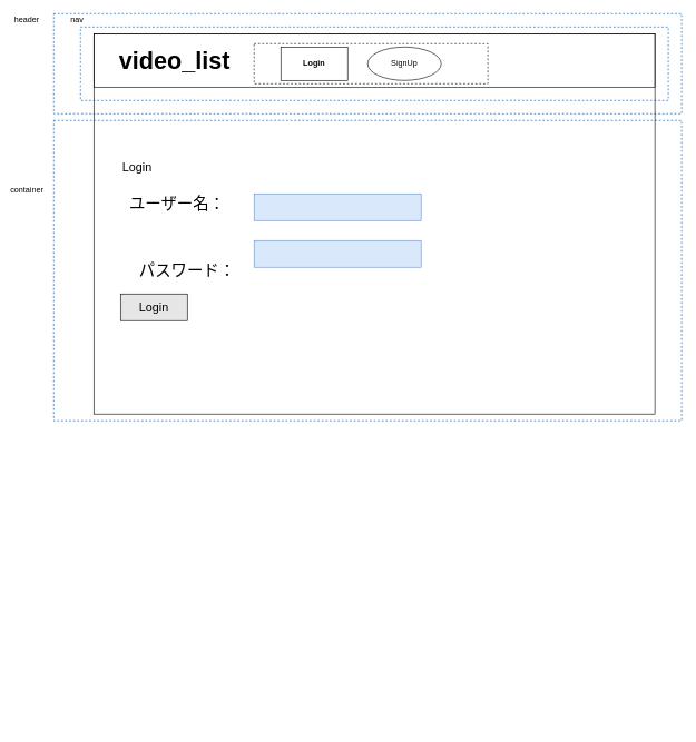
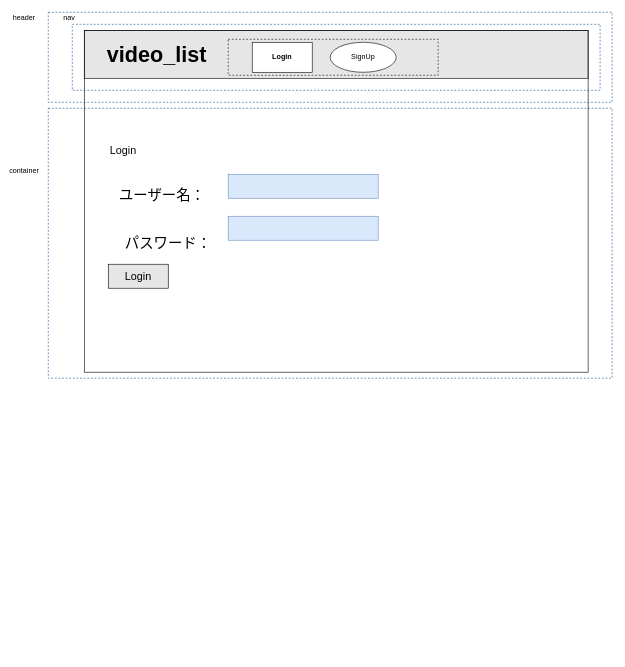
- <mxCell id="4" value="&lt;font style=&quot;font-size: 36px&quot;&gt;&lt;b&gt;　video_list&lt;/b&gt;&lt;/font&gt;" style="rounded=0;whiteSpace=wrap;html=1;align=left;" parent="1" vertex="1"><mxGeometry x="140" y="50" width="840" height="80" as="geometry" /></mxCell>
+ <mxCell id="4" value="&lt;font style=&quot;font-size: 36px&quot;&gt;&lt;b&gt;　video_list&lt;/b&gt;&lt;/font&gt;" style="rounded=0;whiteSpace=wrap;html=1;align=left;fillColor=#e6e6e6;" parent="1" vertex="1"><mxGeometry x="140" y="50" width="840" height="80" as="geometry" /></mxCell>
- <mxCell id="15" value="&lt;span style=&quot;font-size: 24px&quot;&gt;ユーザー名：&lt;/span&gt;" style="text;html=1;strokeColor=none;fillColor=none;align=center;verticalAlign=middle;whiteSpace=wrap;rounded=0;" parent="1" vertex="1"><mxGeometry x="180" y="280" width="170" height="50" as="geometry" /></mxCell>
+ <mxCell id="15" value="&lt;span style=&quot;font-size: 24px&quot;&gt;ユーザー名：&lt;/span&gt;" style="text;html=1;strokeColor=none;fillColor=none;align=center;verticalAlign=middle;whiteSpace=wrap;rounded=0;" parent="1" vertex="1"><mxGeometry x="185" y="300" width="170" height="50" as="geometry" /></mxCell>
